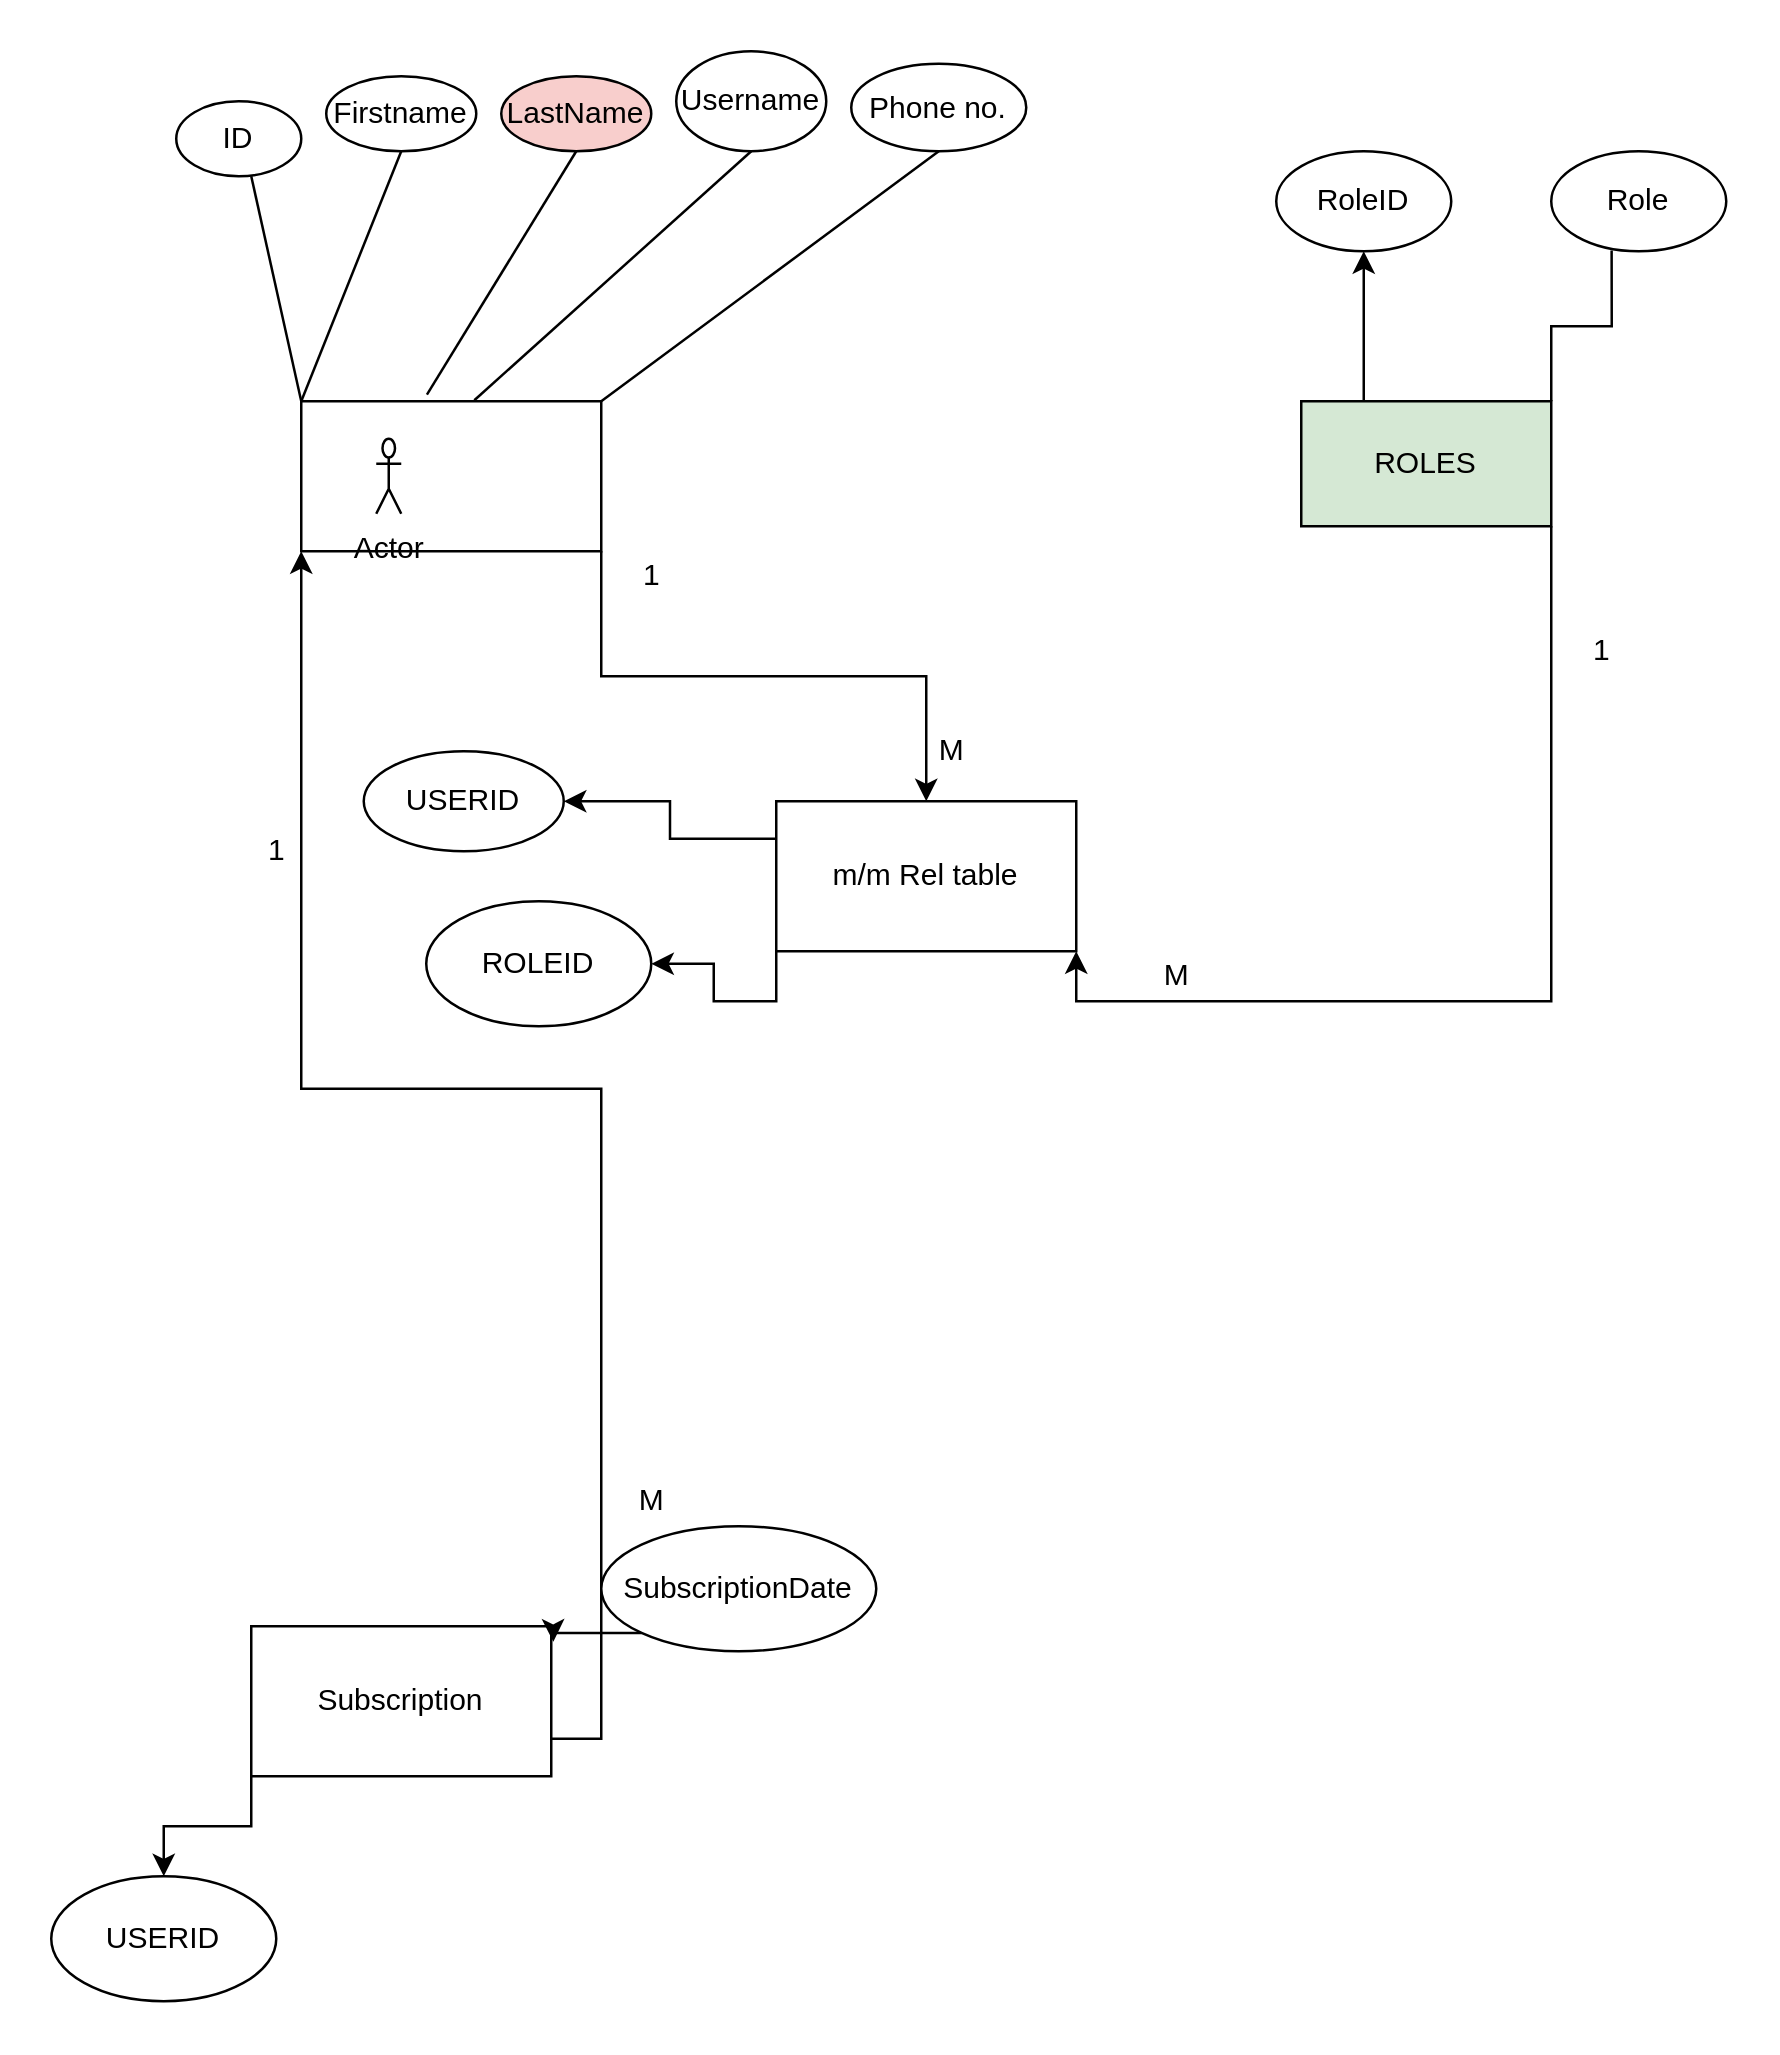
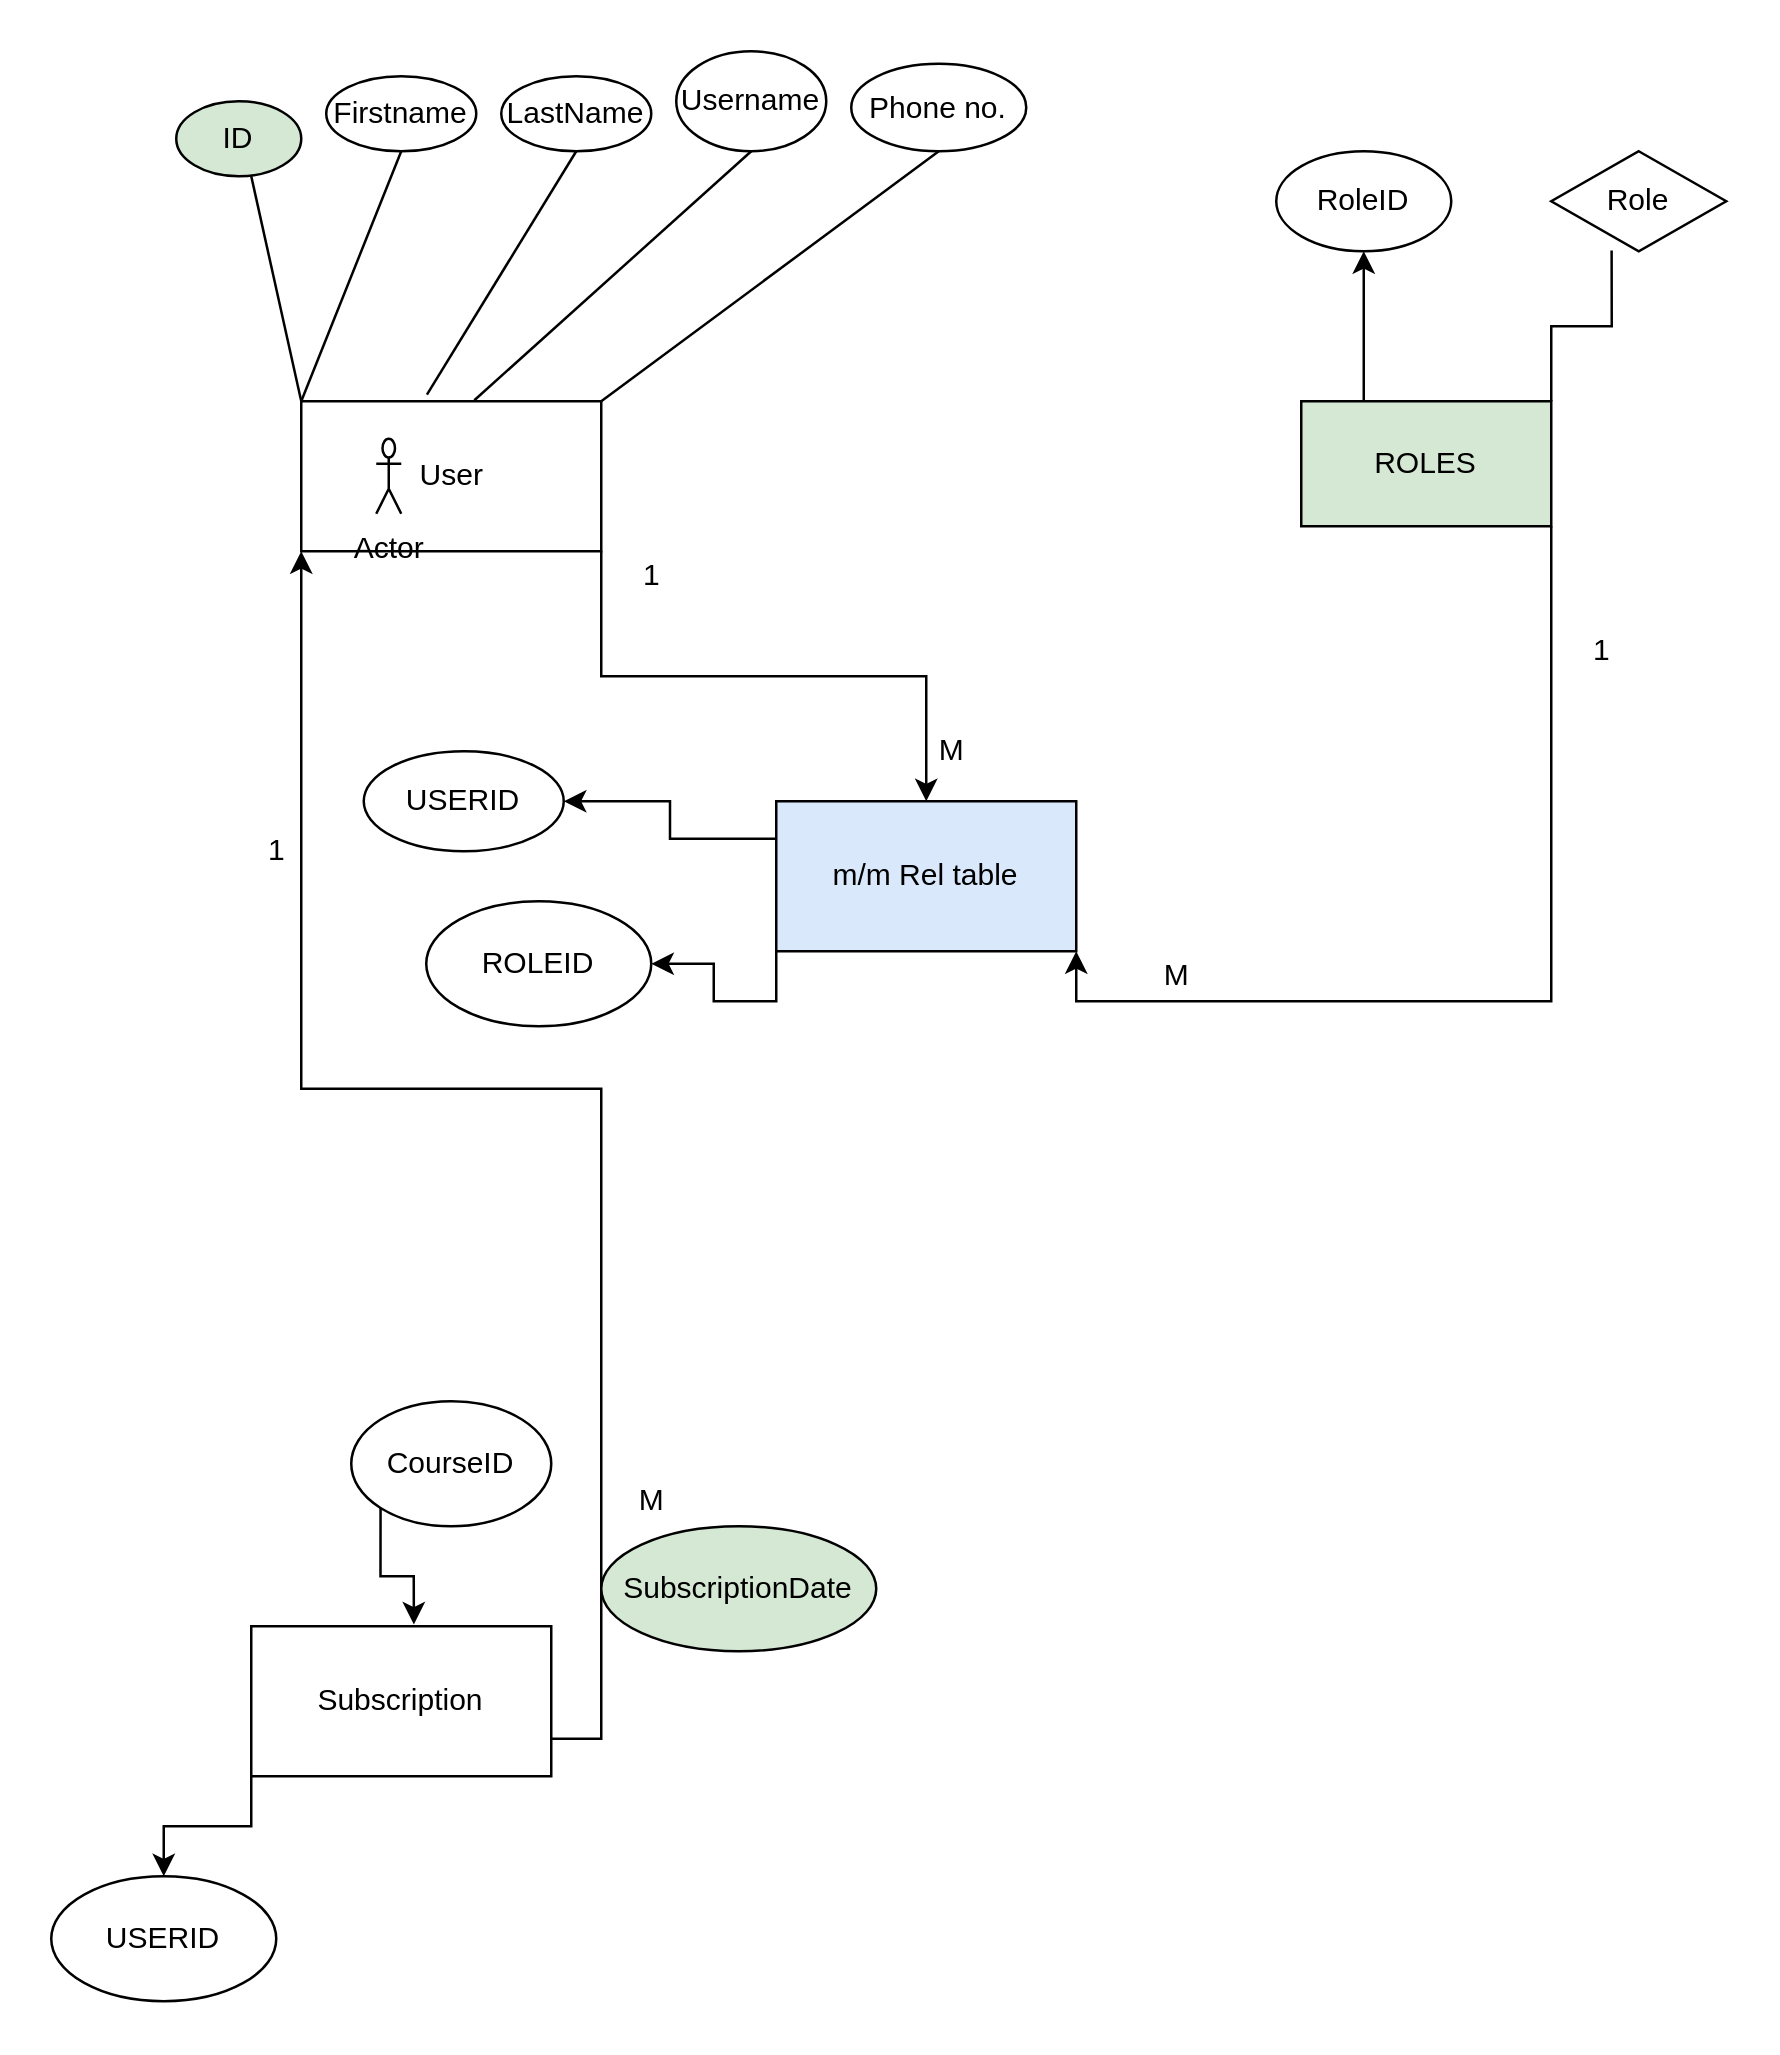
- <mxCell id="9" value="LastName" style="ellipse;whiteSpace=wrap;html=1;fillColor=#f8cecc;" vertex="1" parent="1"><mxGeometry x="200" y="30" width="60" height="30" as="geometry" /></mxCell>
+ <mxCell id="9" value="LastName" style="ellipse;whiteSpace=wrap;html=1;" vertex="1" parent="1"><mxGeometry x="200" y="30" width="60" height="30" as="geometry" /></mxCell>
- <mxCell id="5" value="ID" style="ellipse;whiteSpace=wrap;html=1;" vertex="1" parent="1"><mxGeometry x="70" y="40" width="50" height="30" as="geometry" /></mxCell>
+ <mxCell id="5" value="ID" style="ellipse;whiteSpace=wrap;html=1;fillColor=#d5e8d4;" vertex="1" parent="1"><mxGeometry x="70" y="40" width="50" height="30" as="geometry" /></mxCell>
- <mxCell id="18" value="Role" style="ellipse;whiteSpace=wrap;html=1;" vertex="1" parent="1"><mxGeometry x="620" y="60" width="70" height="40" as="geometry" /></mxCell>
+ <mxCell id="18" value="Role" style="rhombus;whiteSpace=wrap;html=1;" vertex="1" parent="1"><mxGeometry x="620" y="60" width="70" height="40" as="geometry" /></mxCell>
+ <mxCell id="4" value="User" style="text;html=1;resizable=0;autosize=1;align=center;verticalAlign=middle;points=[];fillColor=none;strokeColor=none;rounded=0;" vertex="1" parent="1"><mxGeometry x="160" y="180" width="40" height="20" as="geometry" /></mxCell>
- <mxCell id="31" value="m/m Rel table" style="rounded=0;whiteSpace=wrap;html=1;" vertex="1" parent="1"><mxGeometry x="310" y="320" width="120" height="60" as="geometry" /></mxCell>
+ <mxCell id="31" value="m/m Rel table" style="rounded=0;whiteSpace=wrap;html=1;fillColor=#dae8fc;" vertex="1" parent="1"><mxGeometry x="310" y="320" width="120" height="60" as="geometry" /></mxCell>
+ <mxCell id="23" value="CourseID" style="ellipse;whiteSpace=wrap;html=1;" vertex="1" parent="1"><mxGeometry x="140" y="560" width="80" height="50" as="geometry" /></mxCell>
+ <mxCell id="22" style="edgeStyle=orthogonalEdgeStyle;rounded=0;orthogonalLoop=1;jettySize=auto;html=1;exitX=0;exitY=1;exitDx=0;exitDy=0;entryX=0.542;entryY=-0.011;entryDx=0;entryDy=0;entryPerimeter=0;" edge="1" parent="1" source="23" target="21"><mxGeometry relative="1" as="geometry" /></mxCell>
- <mxCell id="28" value="SubscriptionDate" style="ellipse;whiteSpace=wrap;html=1;" vertex="1" parent="1"><mxGeometry x="240" y="610" width="110" height="50" as="geometry" /></mxCell>
+ <mxCell id="28" value="SubscriptionDate" style="ellipse;whiteSpace=wrap;html=1;fillColor=#d5e8d4;" vertex="1" parent="1"><mxGeometry x="240" y="610" width="110" height="50" as="geometry" /></mxCell>
- <mxCell id="27" style="edgeStyle=orthogonalEdgeStyle;rounded=0;orthogonalLoop=1;jettySize=auto;html=1;exitX=0;exitY=1;exitDx=0;exitDy=0;entryX=1.007;entryY=0.103;entryDx=0;entryDy=0;entryPerimeter=0;" edge="1" parent="1" source="28" target="21"><mxGeometry relative="1" as="geometry" /></mxCell>
